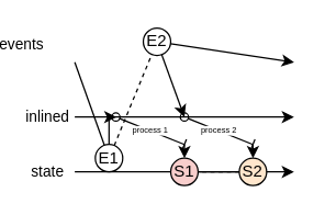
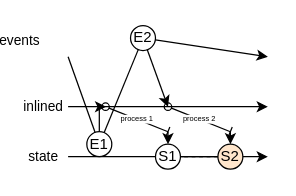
- <mxCell id="5" value="" style="endArrow=none;html=1;rounded=0;startArrow=none;dashed=1;" edge="1" parent="1" source="7" target="4"><mxGeometry width="50" height="50" relative="1" as="geometry"><mxPoint x="20" y="45" as="sourcePoint" /><mxPoint x="260" y="45" as="targetPoint" /></mxGeometry></mxCell>
+ <mxCell id="5" value="" style="endArrow=none;html=1;rounded=0;startArrow=none;" edge="1" parent="1" source="7" target="4"><mxGeometry width="50" height="50" relative="1" as="geometry"><mxPoint x="20" y="45" as="sourcePoint" /><mxPoint x="260" y="45" as="targetPoint" /></mxGeometry></mxCell>
- <mxCell id="15" value="S1" style="ellipse;whiteSpace=wrap;html=1;aspect=fixed;fillColor=#f8cecc;" vertex="1" parent="1"><mxGeometry x="90" y="115" width="20" height="20" as="geometry" /></mxCell>
+ <mxCell id="15" value="S1" style="ellipse;whiteSpace=wrap;html=1;aspect=fixed;" vertex="1" parent="1"><mxGeometry x="90" y="115" width="20" height="20" as="geometry" /></mxCell>
